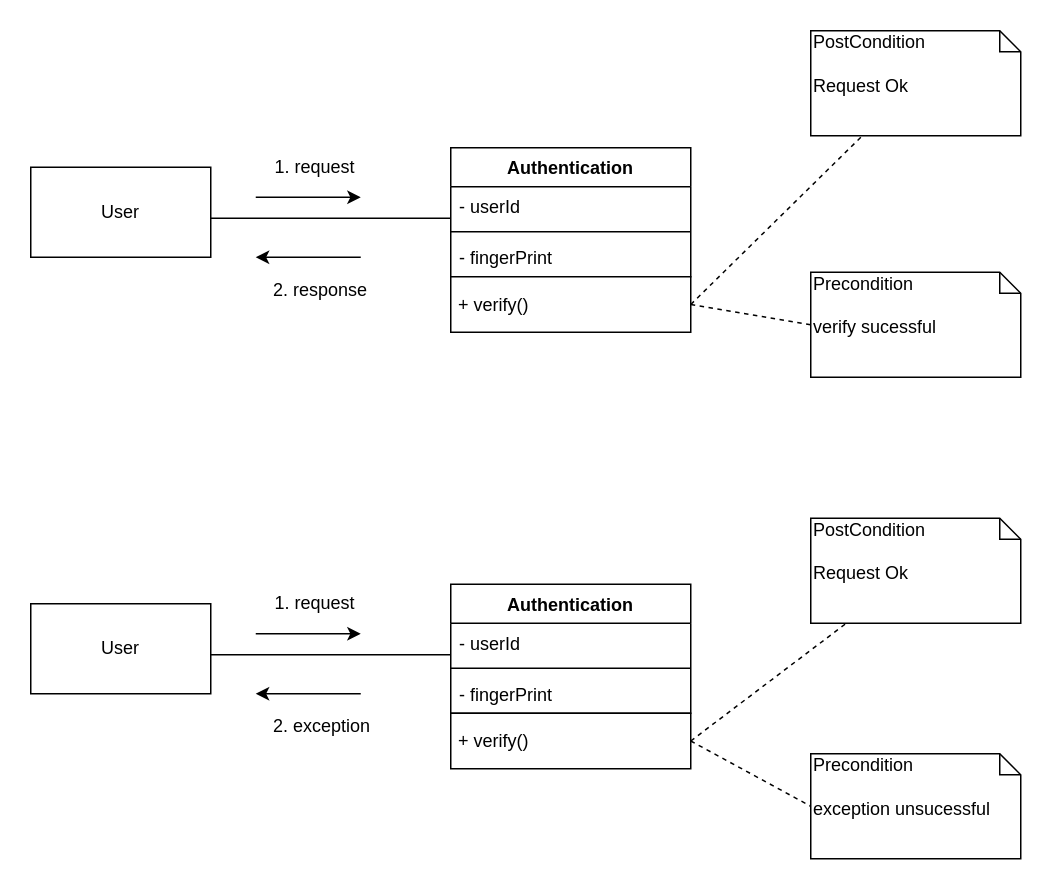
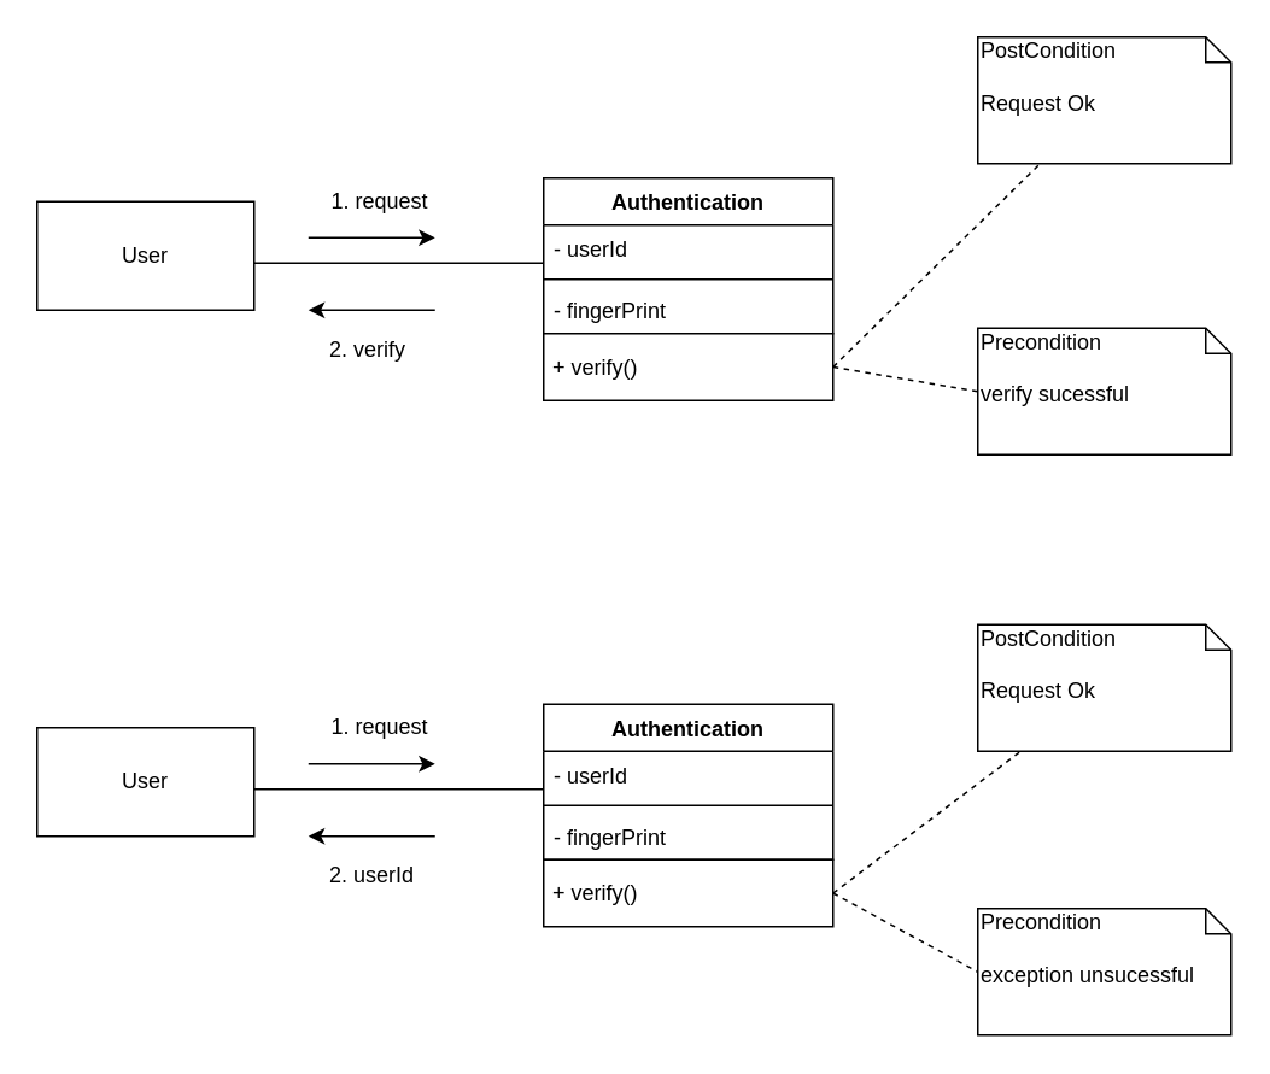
- <mxCell id="14" value="2. response" style="text;html=1;resizable=0;points=[];autosize=1;align=left;verticalAlign=top;spacingTop=-4;" vertex="1" parent="1"><mxGeometry x="180" y="182.5" width="80" height="20" as="geometry" /></mxCell>
+ <mxCell id="14" value="2. verify" style="text;html=1;resizable=0;points=[];autosize=1;align=left;verticalAlign=top;spacingTop=-4;" vertex="1" parent="1"><mxGeometry x="180" y="182.5" width="80" height="20" as="geometry" /></mxCell>
- <mxCell id="29" value="2. exception" style="text;html=1;resizable=0;points=[];autosize=1;align=left;verticalAlign=top;spacingTop=-4;" vertex="1" parent="1"><mxGeometry x="180" y="473.5" width="80" height="20" as="geometry" /></mxCell>
+ <mxCell id="29" value="2. userId" style="text;html=1;resizable=0;points=[];autosize=1;align=left;verticalAlign=top;spacingTop=-4;" vertex="1" parent="1"><mxGeometry x="180" y="473.5" width="80" height="20" as="geometry" /></mxCell>
